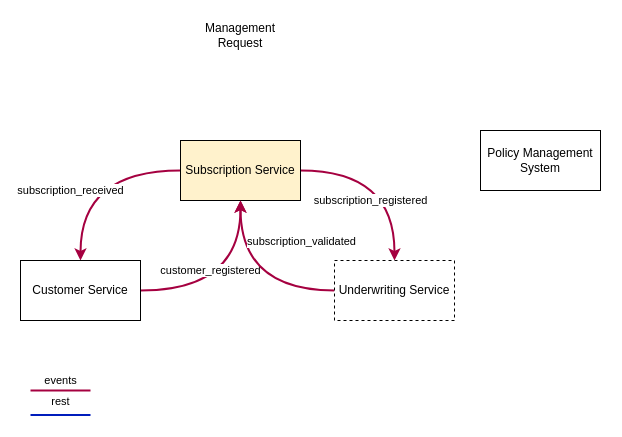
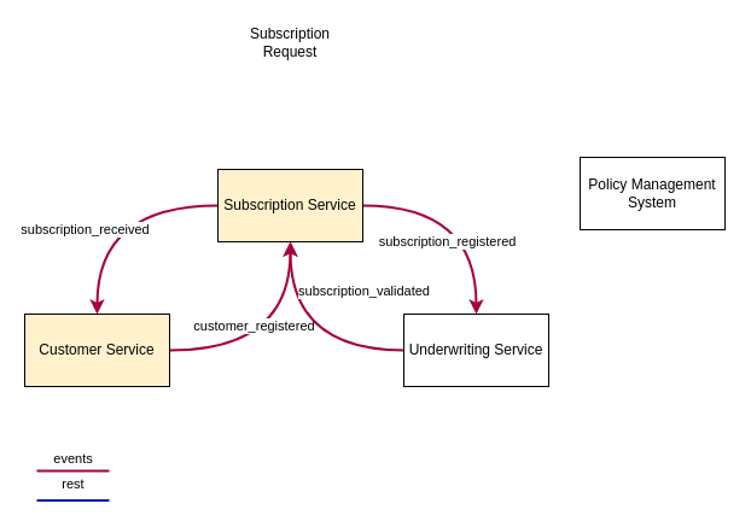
- <mxCell id="11" value="Management Request" style="text;strokeColor=none;align=center;fillColor=none;html=1;verticalAlign=middle;whiteSpace=wrap;rounded=0;" vertex="1" parent="1"><mxGeometry x="210" y="20" width="60" height="30" as="geometry" /></mxCell>
+ <mxCell id="11" value="Subscription Request" style="text;strokeColor=none;align=center;fillColor=none;html=1;verticalAlign=middle;whiteSpace=wrap;rounded=0;" vertex="1" parent="1"><mxGeometry x="210" y="20" width="60" height="30" as="geometry" /></mxCell>
- <mxCell id="6" value="Customer Service" style="rounded=0;whiteSpace=wrap;html=1;" vertex="1" parent="1"><mxGeometry x="20" y="260" width="120" height="60" as="geometry" /></mxCell>
+ <mxCell id="6" value="Customer Service" style="rounded=0;whiteSpace=wrap;html=1;fillColor=#fff2cc;" vertex="1" parent="1"><mxGeometry x="20" y="260" width="120" height="60" as="geometry" /></mxCell>
- <mxCell id="9" value="Underwriting Service" style="rounded=0;whiteSpace=wrap;html=1;dashed=1;" vertex="1" parent="1"><mxGeometry x="334" y="260" width="120" height="60" as="geometry" /></mxCell>
+ <mxCell id="9" value="Underwriting Service" style="rounded=0;whiteSpace=wrap;html=1;" vertex="1" parent="1"><mxGeometry x="334" y="260" width="120" height="60" as="geometry" /></mxCell>
